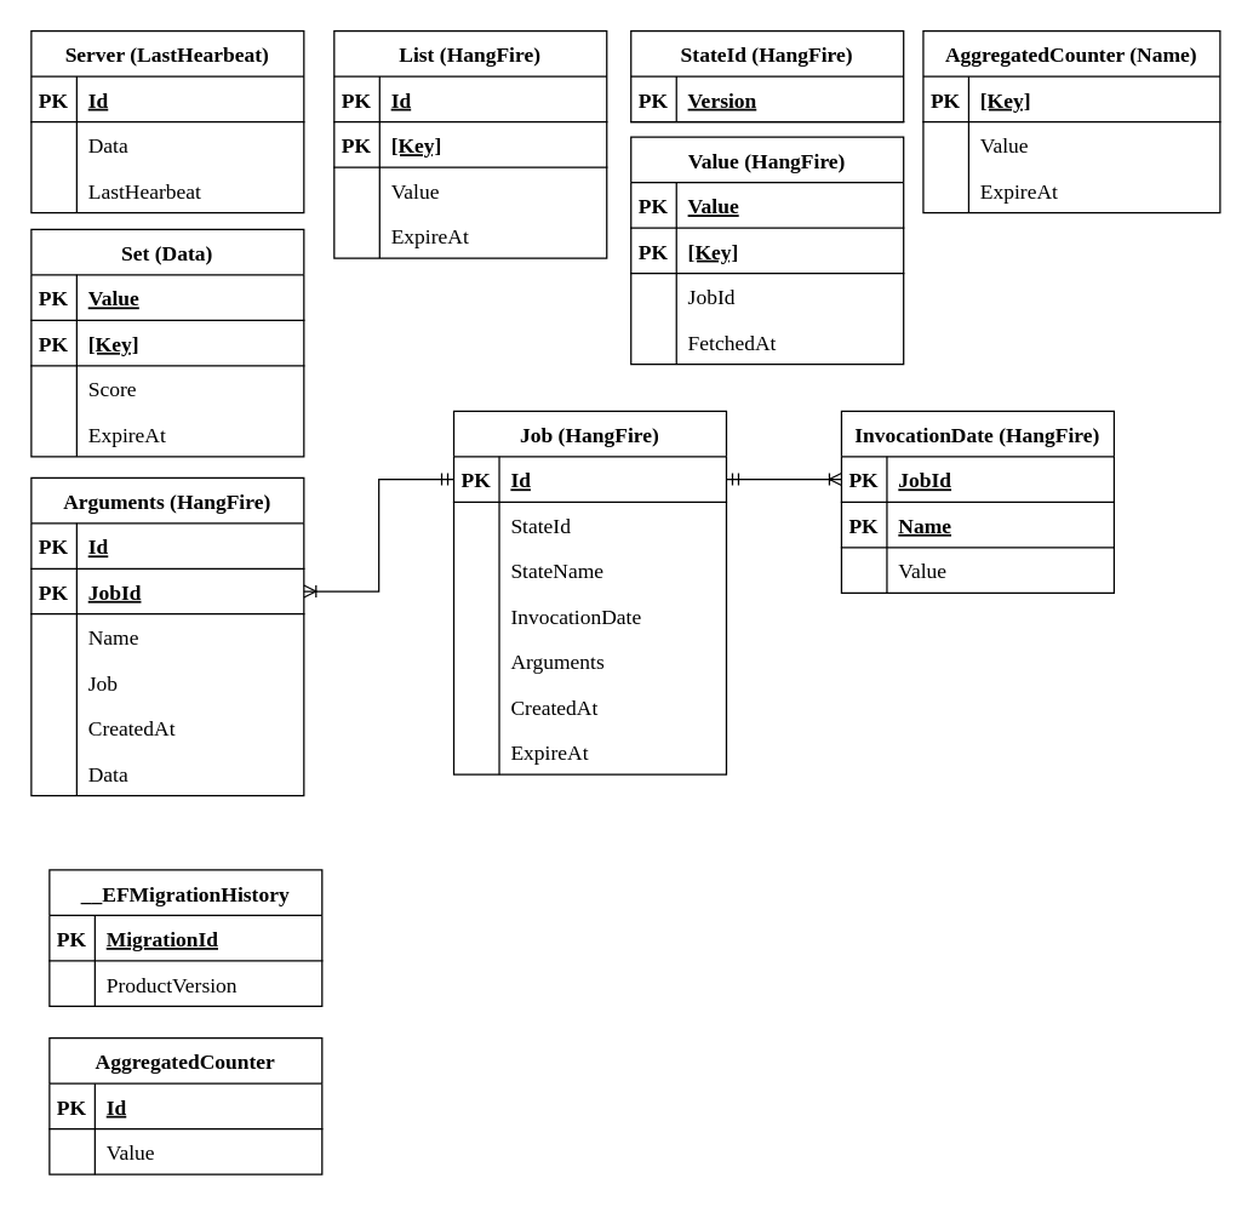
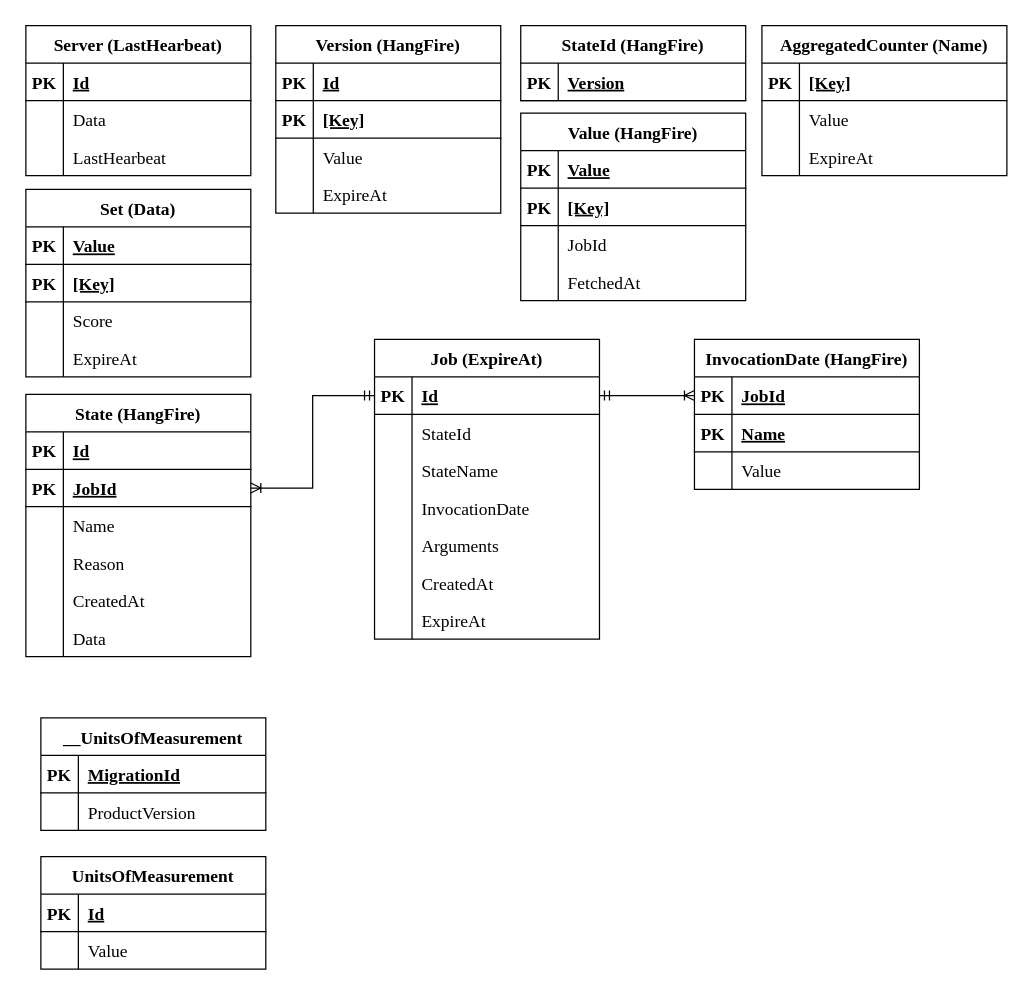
- <mxCell id="26" value="List (HangFire)" style="shape=table;startSize=30;container=1;collapsible=1;childLayout=tableLayout;fixedRows=1;rowLines=0;fontStyle=1;align=center;resizeLast=1;fontFamily=Times New Roman;fontSize=14;" vertex="1" parent="1"><mxGeometry x="220" y="20" width="180" height="150" as="geometry" /></mxCell>
+ <mxCell id="26" value="Version (HangFire)" style="shape=table;startSize=30;container=1;collapsible=1;childLayout=tableLayout;fixedRows=1;rowLines=0;fontStyle=1;align=center;resizeLast=1;fontFamily=Times New Roman;fontSize=14;" vertex="1" parent="1"><mxGeometry x="220" y="20" width="180" height="150" as="geometry" /></mxCell>
- <mxCell id="79" value="Job (HangFire)" style="shape=table;startSize=30;container=1;collapsible=1;childLayout=tableLayout;fixedRows=1;rowLines=0;fontStyle=1;align=center;resizeLast=1;fontFamily=Times New Roman;fontSize=14;" vertex="1" parent="1"><mxGeometry x="299" y="271" width="180" height="240" as="geometry" /></mxCell>
+ <mxCell id="79" value="Job (ExpireAt)" style="shape=table;startSize=30;container=1;collapsible=1;childLayout=tableLayout;fixedRows=1;rowLines=0;fontStyle=1;align=center;resizeLast=1;fontFamily=Times New Roman;fontSize=14;" vertex="1" parent="1"><mxGeometry x="299" y="271" width="180" height="240" as="geometry" /></mxCell>
- <mxCell id="111" value="Arguments (HangFire)" style="shape=table;startSize=30;container=1;collapsible=1;childLayout=tableLayout;fixedRows=1;rowLines=0;fontStyle=1;align=center;resizeLast=1;fontFamily=Times New Roman;fontSize=14;" vertex="1" parent="1"><mxGeometry x="20" y="315" width="180" height="210" as="geometry" /></mxCell>
+ <mxCell id="111" value="State (HangFire)" style="shape=table;startSize=30;container=1;collapsible=1;childLayout=tableLayout;fixedRows=1;rowLines=0;fontStyle=1;align=center;resizeLast=1;fontFamily=Times New Roman;fontSize=14;" vertex="1" parent="1"><mxGeometry x="20" y="315" width="180" height="210" as="geometry" /></mxCell>
- <mxCell id="123" value="Job" style="shape=partialRectangle;connectable=0;fillColor=none;top=0;left=0;bottom=0;right=0;align=left;spacingLeft=6;overflow=hidden;fontSize=14;fontFamily=Times New Roman;" vertex="1" parent="121"><mxGeometry x="30" width="150" height="30" as="geometry"><mxRectangle width="150" height="30" as="alternateBounds" /></mxGeometry></mxCell>
+ <mxCell id="123" value="Reason" style="shape=partialRectangle;connectable=0;fillColor=none;top=0;left=0;bottom=0;right=0;align=left;spacingLeft=6;overflow=hidden;fontSize=14;fontFamily=Times New Roman;" vertex="1" parent="121"><mxGeometry x="30" width="150" height="30" as="geometry"><mxRectangle width="150" height="30" as="alternateBounds" /></mxGeometry></mxCell>
- <mxCell id="9" value="__EFMigrationHistory" style="shape=table;startSize=30;container=1;collapsible=1;childLayout=tableLayout;fixedRows=1;rowLines=0;fontStyle=1;align=center;resizeLast=1;fontFamily=Times New Roman;fontSize=14;" vertex="1" parent="1"><mxGeometry x="32" y="574" width="180" height="90" as="geometry" /></mxCell>
+ <mxCell id="9" value="__UnitsOfMeasurement" style="shape=table;startSize=30;container=1;collapsible=1;childLayout=tableLayout;fixedRows=1;rowLines=0;fontStyle=1;align=center;resizeLast=1;fontFamily=Times New Roman;fontSize=14;" vertex="1" parent="1"><mxGeometry x="32" y="574" width="180" height="90" as="geometry" /></mxCell>
- <mxCell id="2" value="AggregatedCounter" style="shape=table;startSize=30;container=1;collapsible=1;childLayout=tableLayout;fixedRows=1;rowLines=0;fontStyle=1;align=center;resizeLast=1;fontSize=14;fontFamily=Times New Roman;" vertex="1" parent="1"><mxGeometry x="32" y="685" width="180" height="90" as="geometry" /></mxCell>
+ <mxCell id="2" value="UnitsOfMeasurement" style="shape=table;startSize=30;container=1;collapsible=1;childLayout=tableLayout;fixedRows=1;rowLines=0;fontStyle=1;align=center;resizeLast=1;fontSize=14;fontFamily=Times New Roman;" vertex="1" parent="1"><mxGeometry x="32" y="685" width="180" height="90" as="geometry" /></mxCell>
